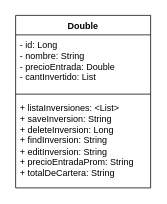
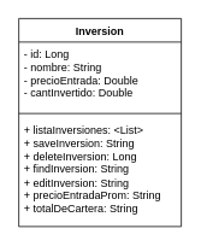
- <mxCell id="2" value="Double" style="swimlane;fontStyle=1;align=center;verticalAlign=top;childLayout=stackLayout;horizontal=1;startSize=26;horizontalStack=0;resizeParent=1;resizeParentMax=0;resizeLast=0;collapsible=1;marginBottom=0;whiteSpace=wrap;html=1;" vertex="1" parent="1"><mxGeometry x="20" y="20" width="180" height="230" as="geometry" /></mxCell>
+ <mxCell id="2" value="Inversion" style="swimlane;fontStyle=1;align=center;verticalAlign=top;childLayout=stackLayout;horizontal=1;startSize=26;horizontalStack=0;resizeParent=1;resizeParentMax=0;resizeLast=0;collapsible=1;marginBottom=0;whiteSpace=wrap;html=1;" vertex="1" parent="1"><mxGeometry x="20" y="20" width="180" height="230" as="geometry" /></mxCell>
- <mxCell id="3" value="- id: Long&lt;br&gt;- nombre: String&lt;br&gt;- precioEntrada: Double&lt;br&gt;- cantInvertido: List" style="text;strokeColor=none;fillColor=none;align=left;verticalAlign=top;spacingLeft=4;spacingRight=4;overflow=hidden;rotatable=0;points=[[0,0.5],[1,0.5]];portConstraint=eastwest;whiteSpace=wrap;html=1;" vertex="1" parent="2"><mxGeometry y="26" width="180" height="74" as="geometry" /></mxCell>
+ <mxCell id="3" value="- id: Long&lt;br&gt;- nombre: String&lt;br&gt;- precioEntrada: Double&lt;br&gt;- cantInvertido: Double" style="text;strokeColor=none;fillColor=none;align=left;verticalAlign=top;spacingLeft=4;spacingRight=4;overflow=hidden;rotatable=0;points=[[0,0.5],[1,0.5]];portConstraint=eastwest;whiteSpace=wrap;html=1;" vertex="1" parent="2"><mxGeometry y="26" width="180" height="74" as="geometry" /></mxCell>
